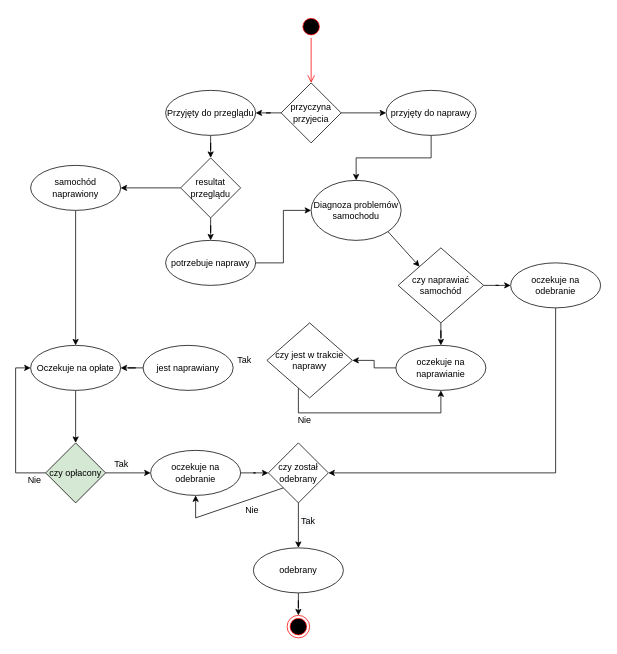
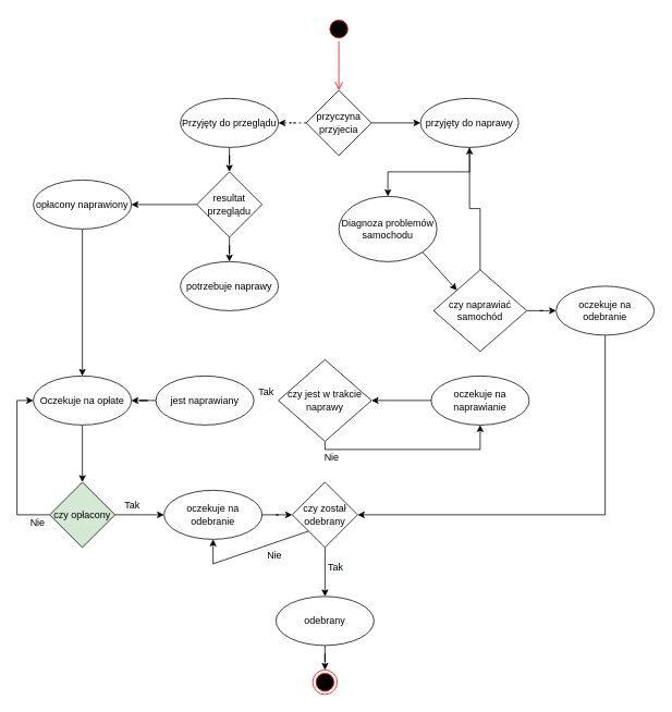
- <mxCell id="4" value="" style="edgeStyle=orthogonalEdgeStyle;rounded=0;orthogonalLoop=1;jettySize=auto;html=1;" edge="1" parent="1" source="6" target="8"><mxGeometry relative="1" as="geometry" /></mxCell>
+ <mxCell id="4" value="" style="edgeStyle=orthogonalEdgeStyle;rounded=0;orthogonalLoop=1;jettySize=auto;html=1;dashed=1;" edge="1" parent="1" source="6" target="8"><mxGeometry relative="1" as="geometry" /></mxCell>
- <mxCell id="15" value="samochód naprawiony" style="ellipse;whiteSpace=wrap;html=1;" vertex="1" parent="1"><mxGeometry x="40" y="220" width="120" height="60" as="geometry" /></mxCell>
+ <mxCell id="15" value="opłacony naprawiony" style="ellipse;whiteSpace=wrap;html=1;" vertex="1" parent="1"><mxGeometry x="40" y="220" width="120" height="60" as="geometry" /></mxCell>
- <mxCell id="16" style="edgeStyle=orthogonalEdgeStyle;rounded=0;orthogonalLoop=1;jettySize=auto;html=1;entryX=0;entryY=0.5;entryDx=0;entryDy=0;" edge="1" parent="1" source="17" target="18"><mxGeometry relative="1" as="geometry" /></mxCell>
- <mxCell id="20" value="" style="edgeStyle=orthogonalEdgeStyle;rounded=0;orthogonalLoop=1;jettySize=auto;html=1;" edge="1" parent="1" source="21" target="26"><mxGeometry relative="1" as="geometry" /></mxCell>
+ <mxCell id="20" value="" style="edgeStyle=orthogonalEdgeStyle;rounded=0;orthogonalLoop=1;jettySize=auto;html=1;" edge="1" parent="1" source="21" target="10"><mxGeometry relative="1" as="geometry" /></mxCell>
- <mxCell id="28" value="czy jest w trakcie naprawy" style="rhombus;whiteSpace=wrap;html=1;" vertex="1" parent="1"><mxGeometry x="355" y="430" width="114" height="100" as="geometry" /></mxCell>
+ <mxCell id="28" value="czy jest w trakcie naprawy" style="rhombus;whiteSpace=wrap;html=1;" vertex="1" parent="1"><mxGeometry x="340" y="440" width="114" height="100" as="geometry" /></mxCell>
